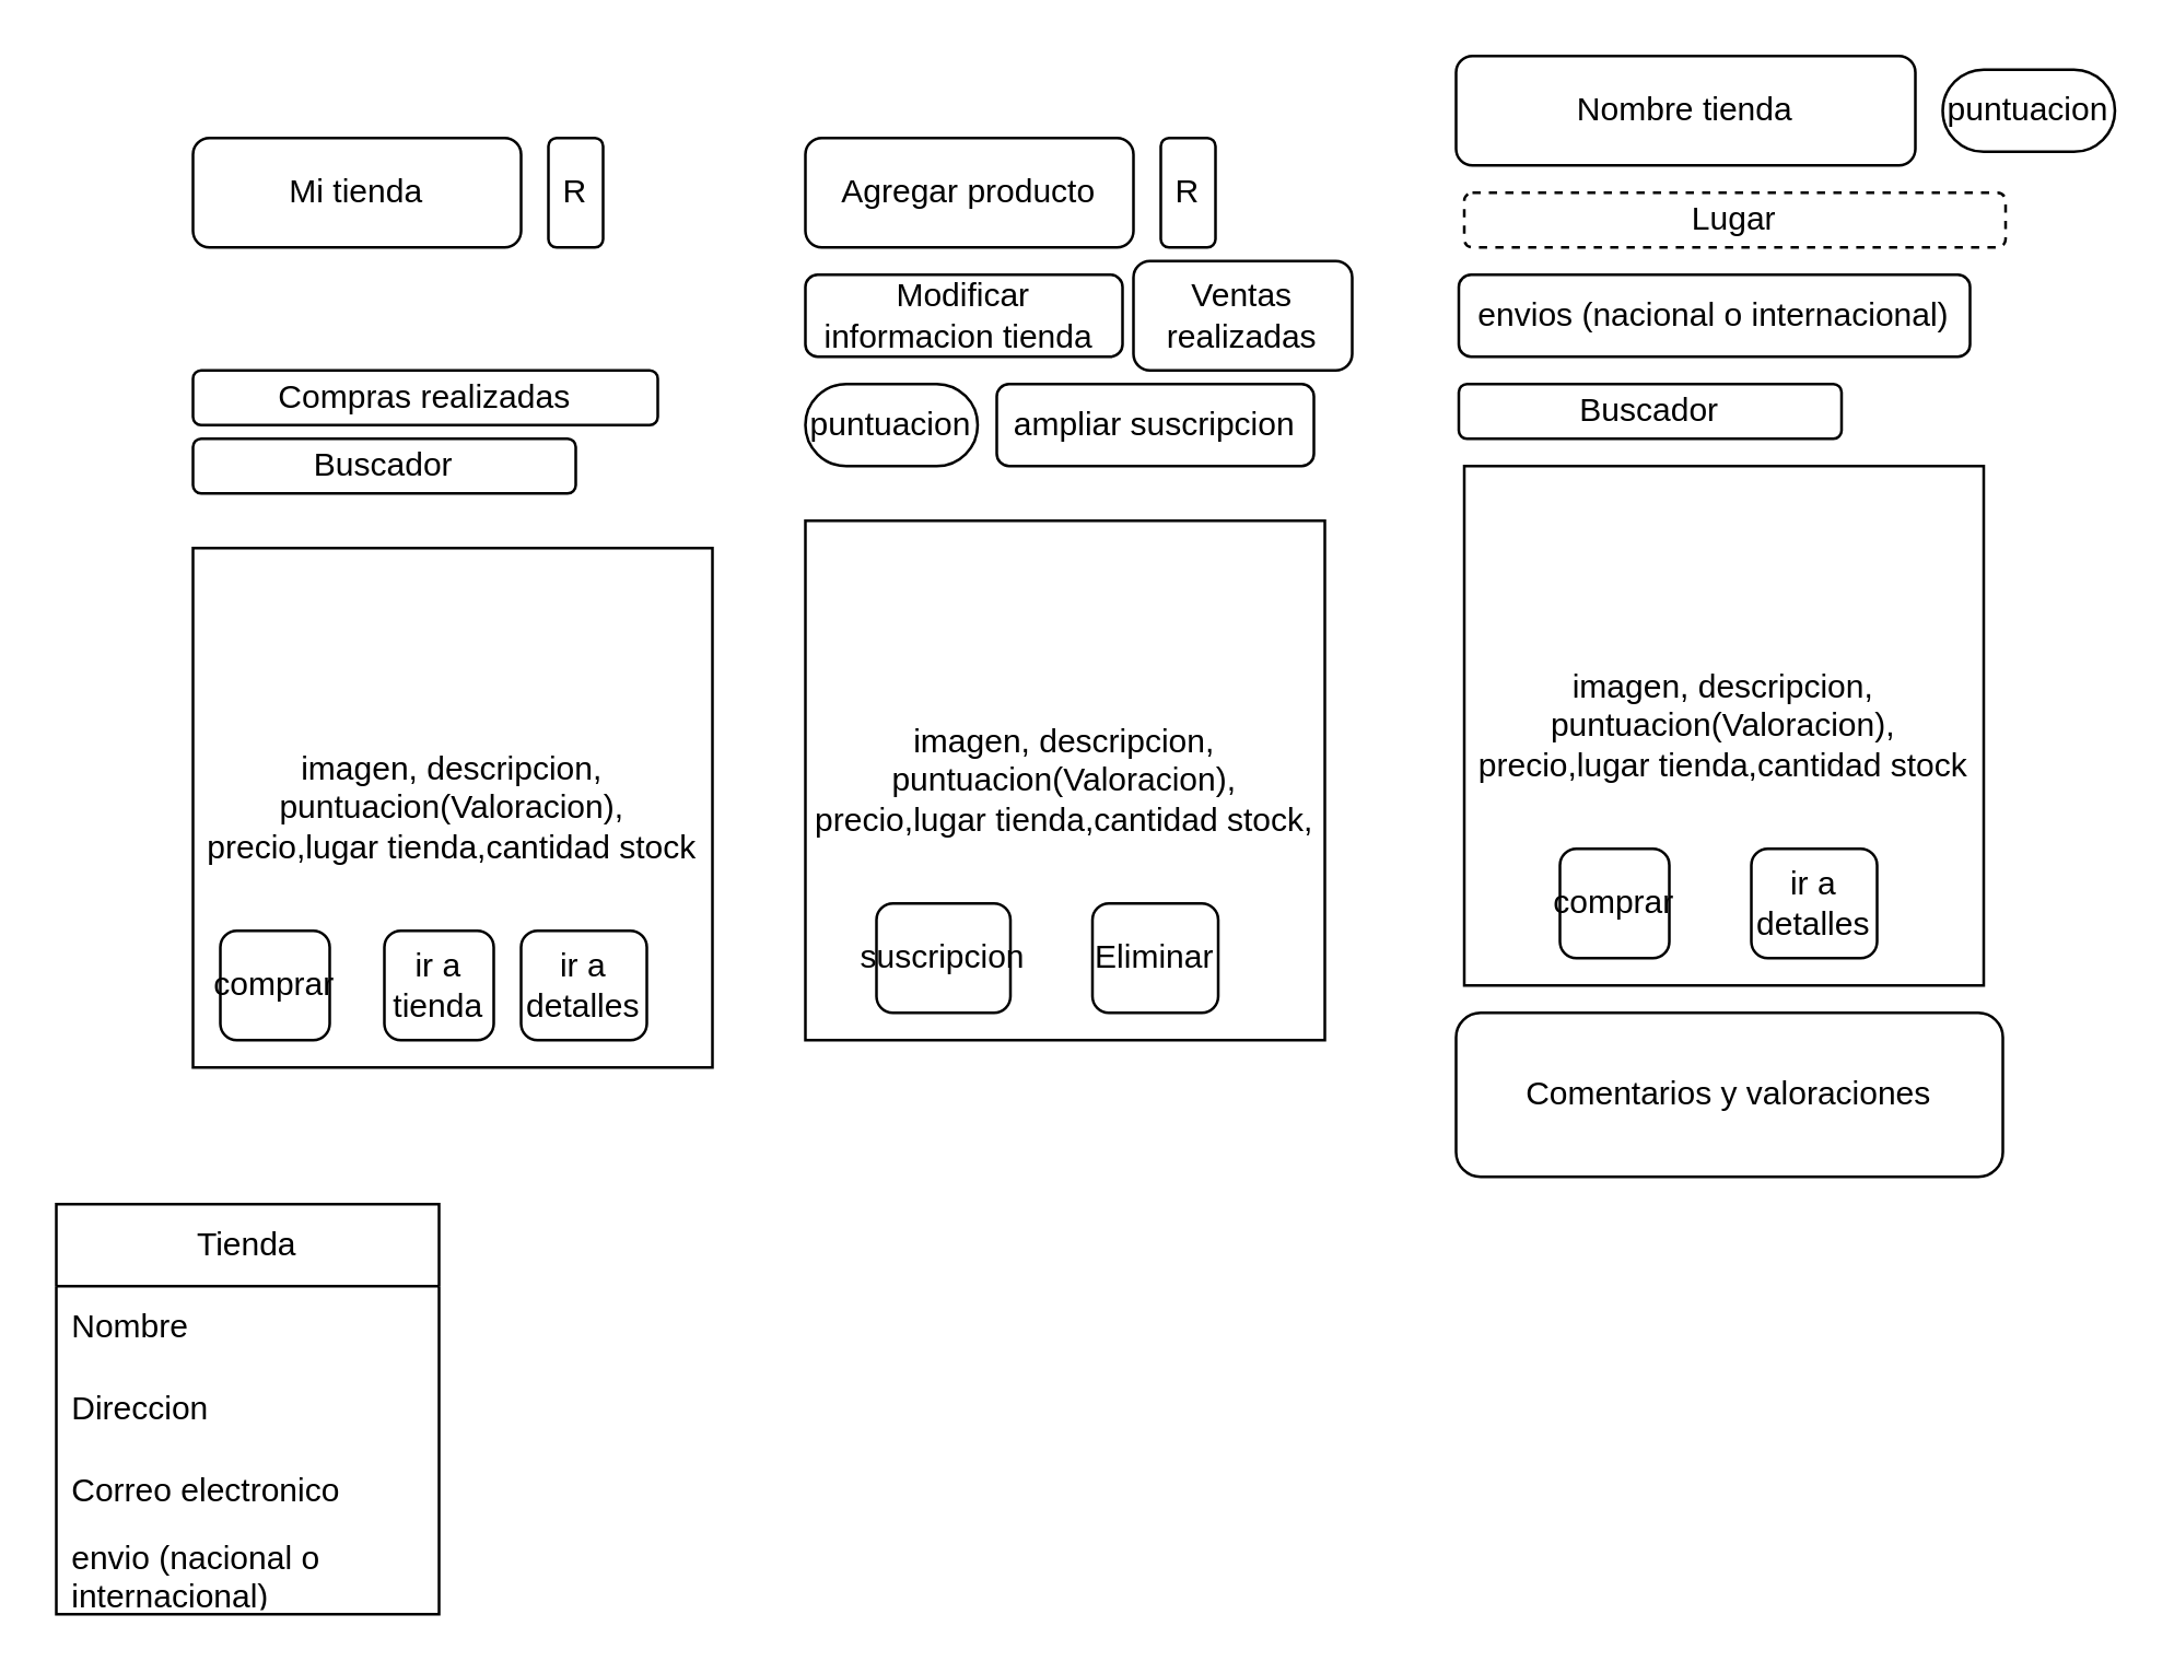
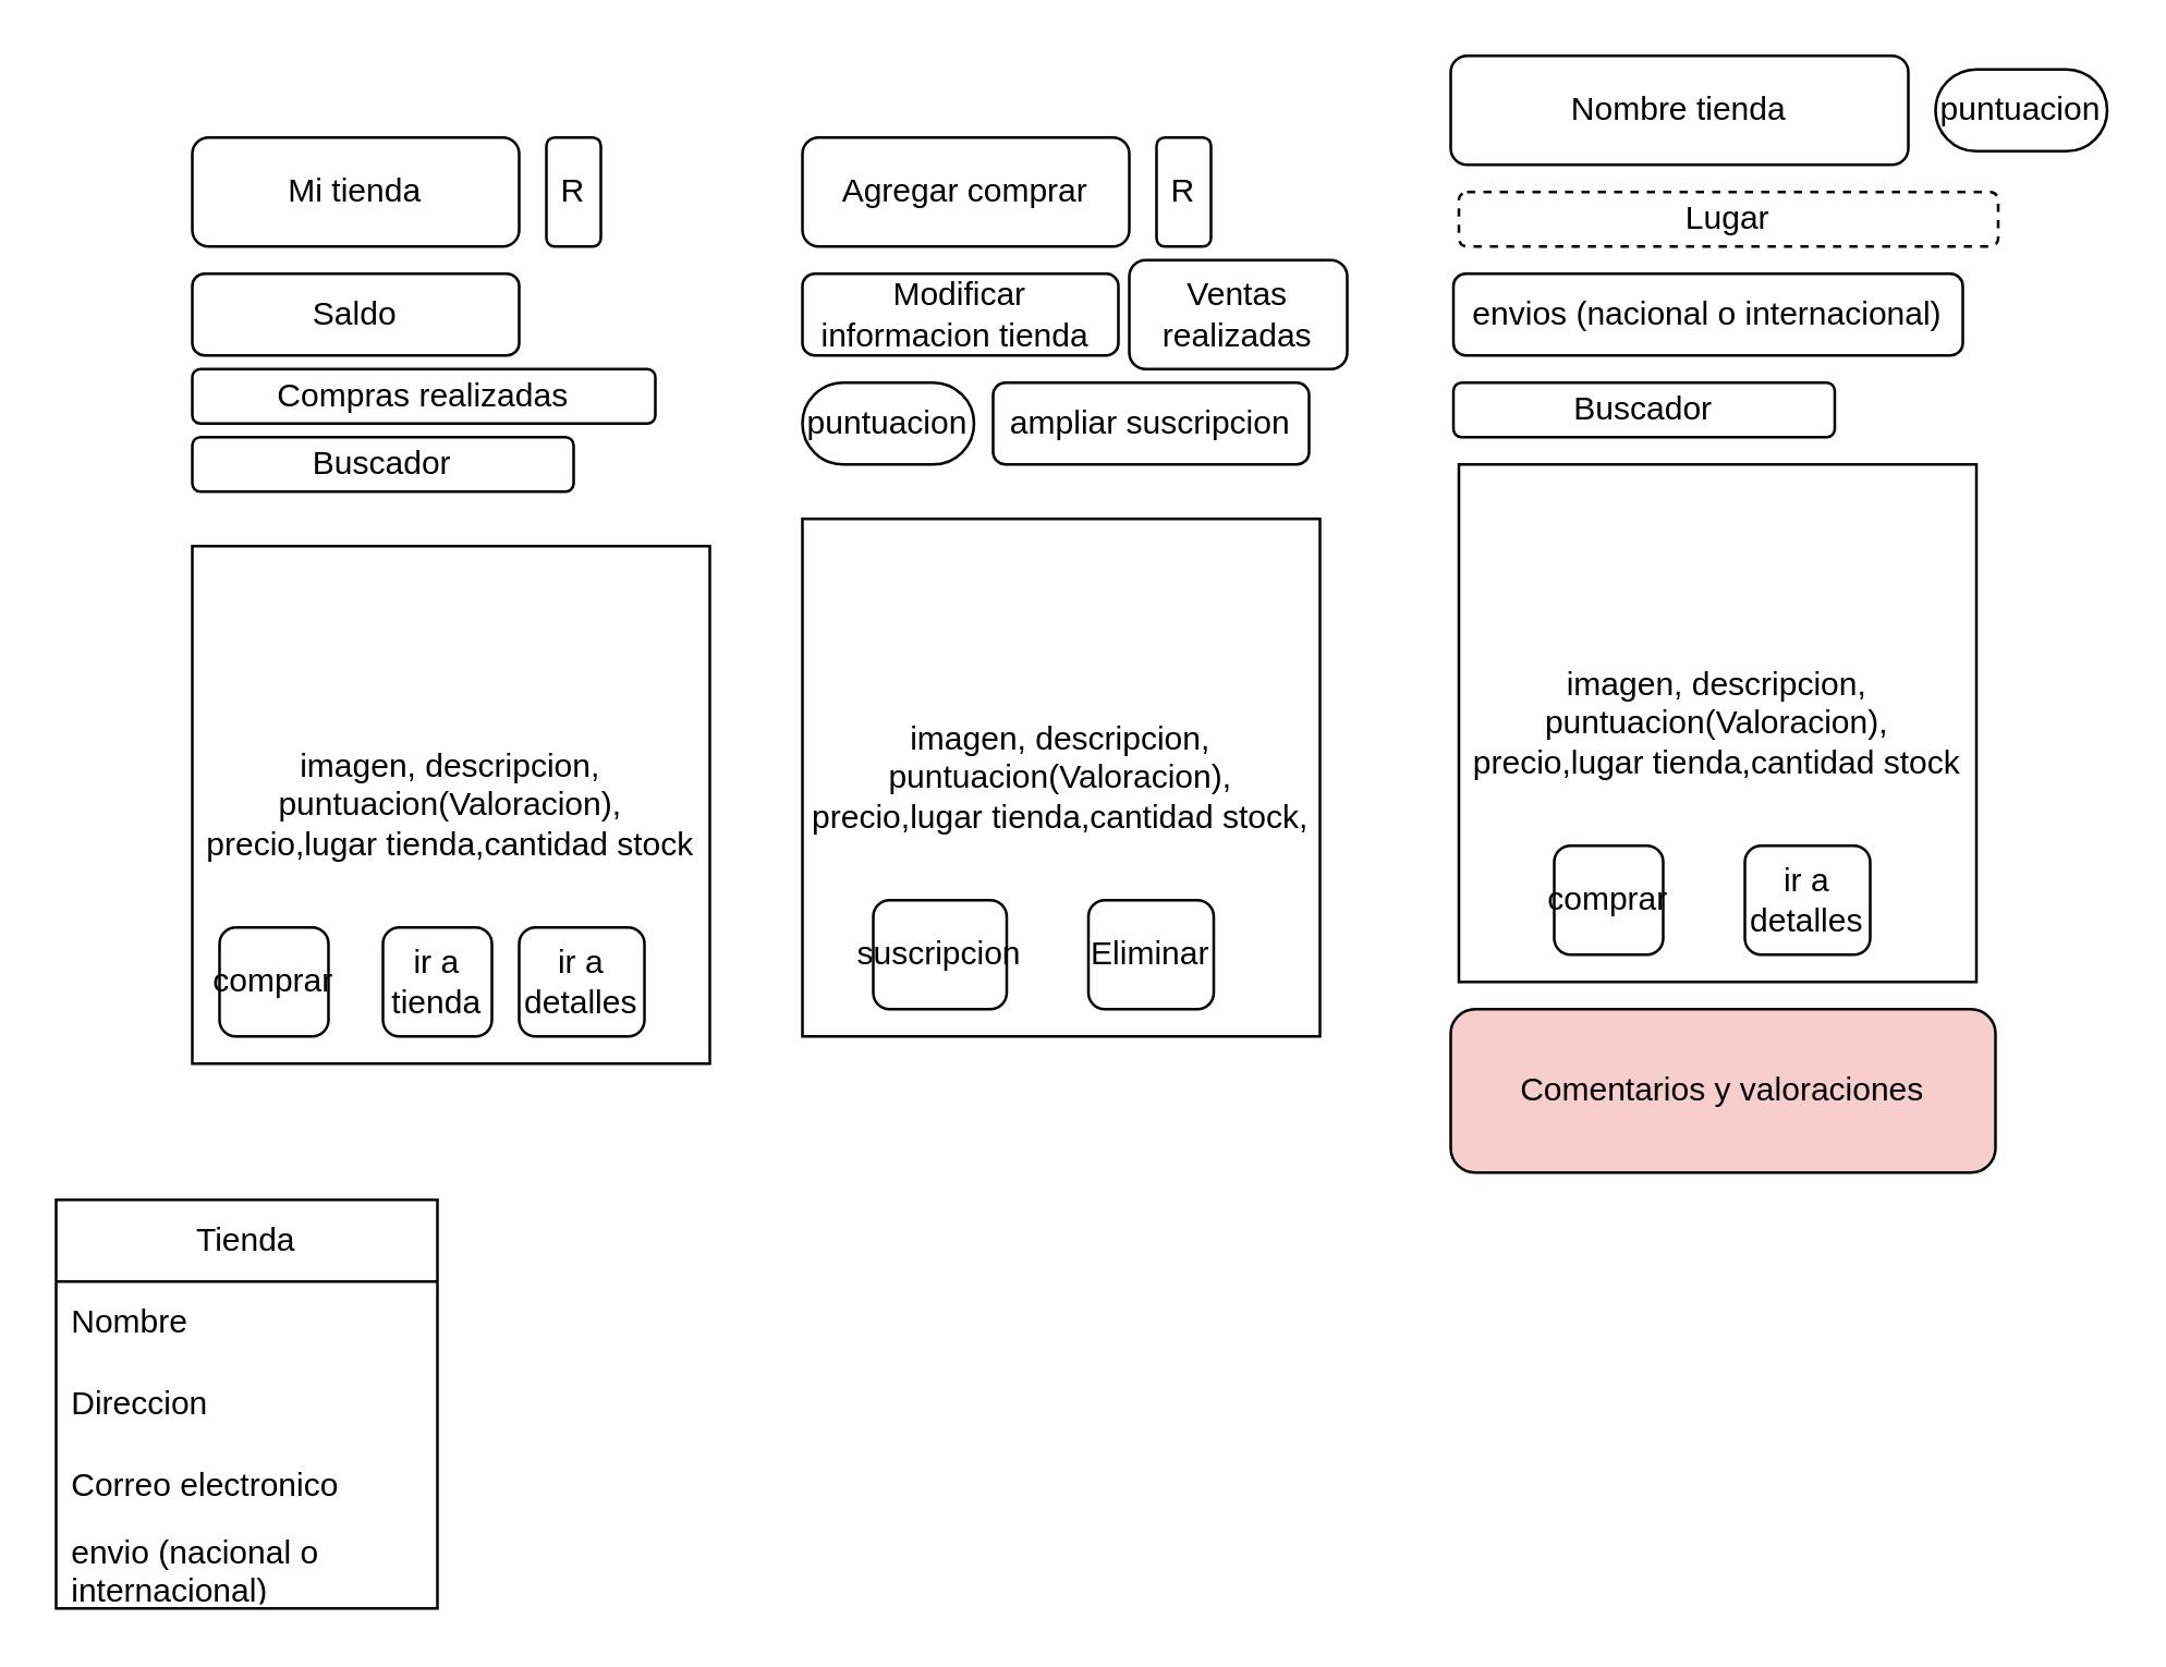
- <mxCell id="6" value="Agregar producto" style="rounded=1;whiteSpace=wrap;html=1;" parent="1" vertex="1"><mxGeometry x="294" y="50" width="120" height="40" as="geometry" /></mxCell>
+ <mxCell id="6" value="Agregar comprar" style="rounded=1;whiteSpace=wrap;html=1;" parent="1" vertex="1"><mxGeometry x="294" y="50" width="120" height="40" as="geometry" /></mxCell>
+ <mxCell id="3" value="Saldo" style="rounded=1;whiteSpace=wrap;html=1;" parent="1" vertex="1"><mxGeometry x="70" y="100" width="120" height="30" as="geometry" /></mxCell>
- <mxCell id="13" value="Comentarios y valoraciones" style="rounded=1;whiteSpace=wrap;html=1;" vertex="1" parent="1"><mxGeometry x="532" y="370" width="200" height="60" as="geometry" /></mxCell>
+ <mxCell id="13" value="Comentarios y valoraciones" style="rounded=1;whiteSpace=wrap;html=1;fillColor=#f8cecc;" vertex="1" parent="1"><mxGeometry x="532" y="370" width="200" height="60" as="geometry" /></mxCell>
